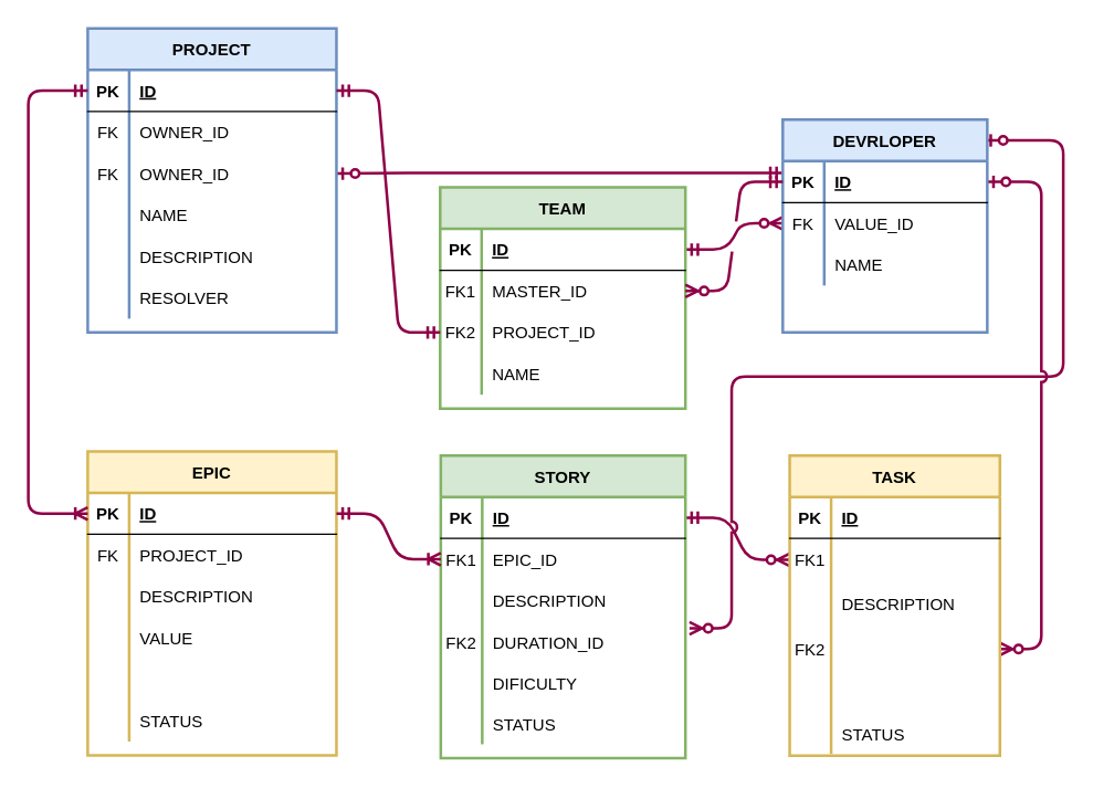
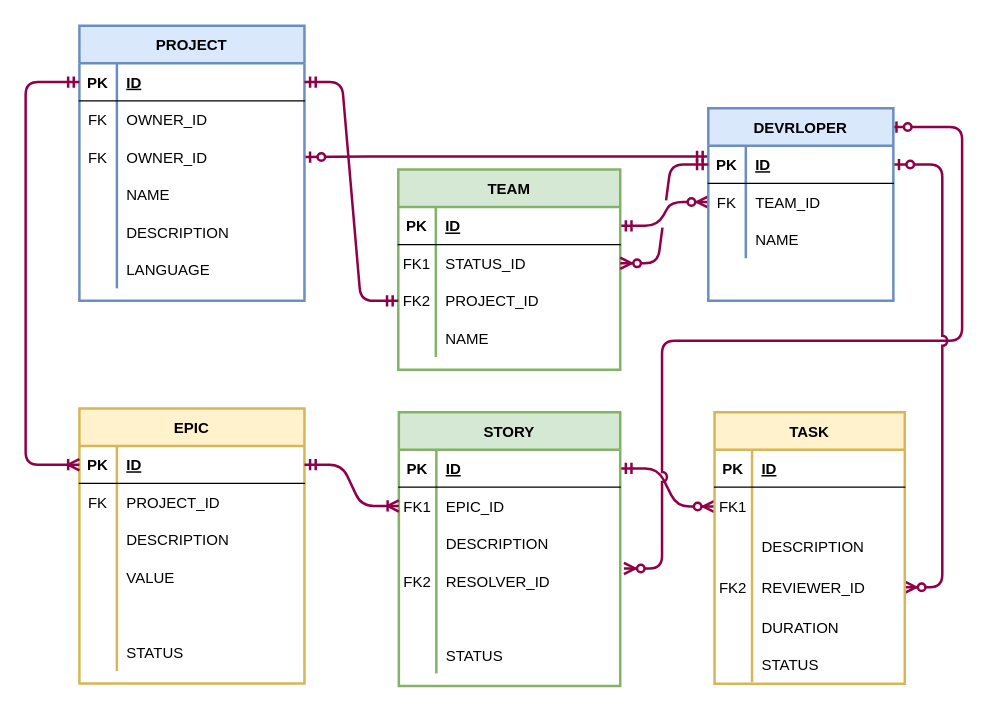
- <mxCell id="13" value="VALUE_ID" style="shape=partialRectangle;overflow=hidden;connectable=0;fillColor=none;top=0;left=0;bottom=0;right=0;align=left;spacingLeft=6;" parent="11" vertex="1"><mxGeometry x="30" width="118" height="30" as="geometry" /></mxCell>
+ <mxCell id="13" value="TEAM_ID" style="shape=partialRectangle;overflow=hidden;connectable=0;fillColor=none;top=0;left=0;bottom=0;right=0;align=left;spacingLeft=6;" parent="11" vertex="1"><mxGeometry x="30" width="118" height="30" as="geometry" /></mxCell>
- <mxCell id="43" value="MASTER_ID" style="shape=partialRectangle;overflow=hidden;connectable=0;fillColor=none;top=0;left=0;bottom=0;right=0;align=left;spacingLeft=6;" parent="41" vertex="1"><mxGeometry x="30" width="147.5" height="30" as="geometry" /></mxCell>
+ <mxCell id="43" value="STATUS_ID" style="shape=partialRectangle;overflow=hidden;connectable=0;fillColor=none;top=0;left=0;bottom=0;right=0;align=left;spacingLeft=6;" parent="41" vertex="1"><mxGeometry x="30" width="147.5" height="30" as="geometry" /></mxCell>
- <mxCell id="68" value="RESOLVER" style="shape=partialRectangle;connectable=0;fillColor=none;top=0;left=0;bottom=0;right=0;align=left;spacingLeft=6;overflow=hidden;" vertex="1" parent="66"><mxGeometry x="30" width="150" height="30" as="geometry" /></mxCell>
+ <mxCell id="68" value="LANGUAGE" style="shape=partialRectangle;connectable=0;fillColor=none;top=0;left=0;bottom=0;right=0;align=left;spacingLeft=6;overflow=hidden;" vertex="1" parent="66"><mxGeometry x="30" width="150" height="30" as="geometry" /></mxCell>
- <mxCell id="100" value="DURATION_ID" style="shape=partialRectangle;connectable=0;fillColor=none;top=0;left=0;bottom=0;right=0;align=left;spacingLeft=6;overflow=hidden;" vertex="1" parent="98"><mxGeometry x="30" width="147.05" height="30" as="geometry" /></mxCell>
+ <mxCell id="100" value="RESOLVER_ID" style="shape=partialRectangle;connectable=0;fillColor=none;top=0;left=0;bottom=0;right=0;align=left;spacingLeft=6;overflow=hidden;" vertex="1" parent="98"><mxGeometry x="30" width="147.05" height="30" as="geometry" /></mxCell>
+ <mxCell id="30" value="REVIEWER_ID" style="shape=partialRectangle;overflow=hidden;connectable=0;fillColor=none;top=0;left=0;bottom=0;right=0;align=left;spacingLeft=6;" vertex="1" parent="28"><mxGeometry x="30" width="122.15" height="34" as="geometry" /></mxCell>
- <mxCell id="103" value="DIFICULTY" style="shape=partialRectangle;connectable=0;fillColor=none;top=0;left=0;bottom=0;right=0;align=left;spacingLeft=6;overflow=hidden;" vertex="1" parent="101"><mxGeometry x="30" width="147.05" height="30" as="geometry" /></mxCell>
+ <mxCell id="33" value="DURATION" style="shape=partialRectangle;overflow=hidden;connectable=0;fillColor=none;top=0;left=0;bottom=0;right=0;align=left;spacingLeft=6;" vertex="1" parent="31"><mxGeometry x="30" width="122.15" height="30" as="geometry" /></mxCell>
